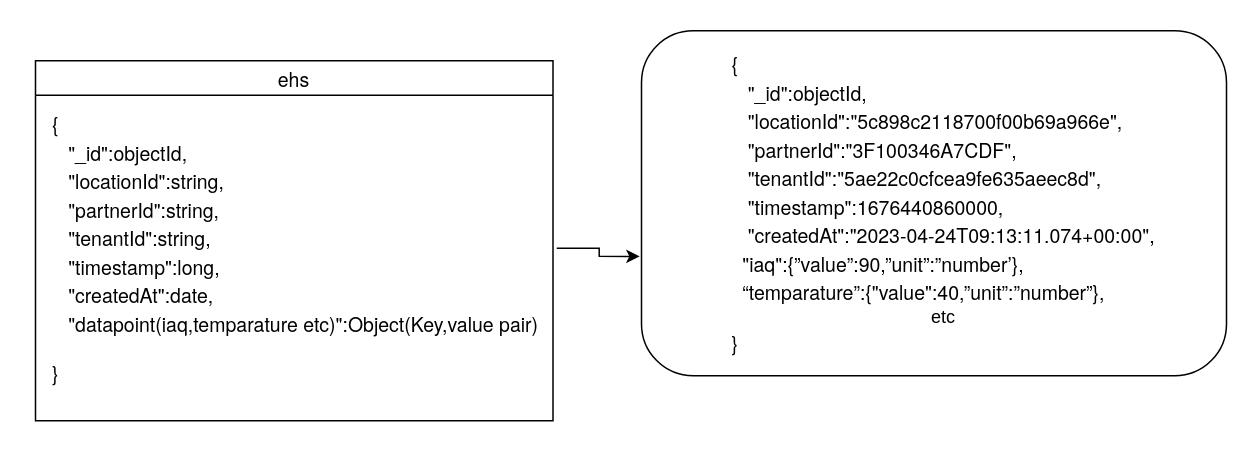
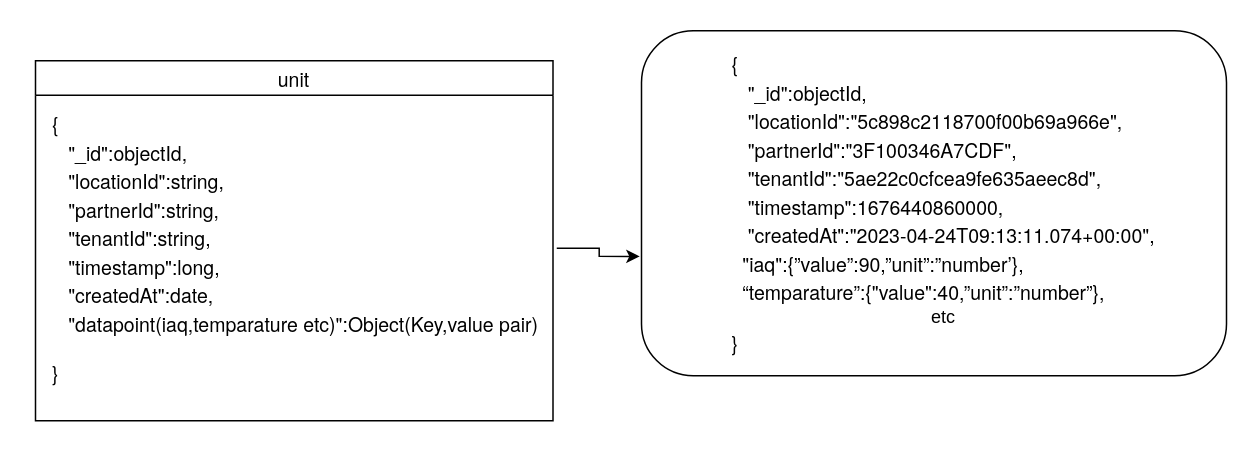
- <mxCell id="2" value="&lt;p style=&quot;margin: 0px; font-variant-numeric: normal; font-variant-east-asian: normal; font-variant-alternates: normal; font-kerning: auto; font-optical-sizing: auto; font-feature-settings: normal; font-variation-settings: normal; font-weight: 400; font-stretch: normal; font-size: 13px; line-height: normal; font-family: &amp;quot;Helvetica Neue&amp;quot;; text-align: start;&quot; class=&quot;p1&quot;&gt;ehs&lt;/p&gt;" style="swimlane;whiteSpace=wrap;html=1;" vertex="1" parent="1"><mxGeometry x="23" y="40" width="345" height="240" as="geometry" /></mxCell>
+ <mxCell id="2" value="&lt;p style=&quot;margin: 0px; font-variant-numeric: normal; font-variant-east-asian: normal; font-variant-alternates: normal; font-kerning: auto; font-optical-sizing: auto; font-feature-settings: normal; font-variation-settings: normal; font-weight: 400; font-stretch: normal; font-size: 13px; line-height: normal; font-family: &amp;quot;Helvetica Neue&amp;quot;; text-align: start;&quot; class=&quot;p1&quot;&gt;unit&lt;/p&gt;" style="swimlane;whiteSpace=wrap;html=1;" vertex="1" parent="1"><mxGeometry x="23" y="40" width="345" height="240" as="geometry" /></mxCell>
